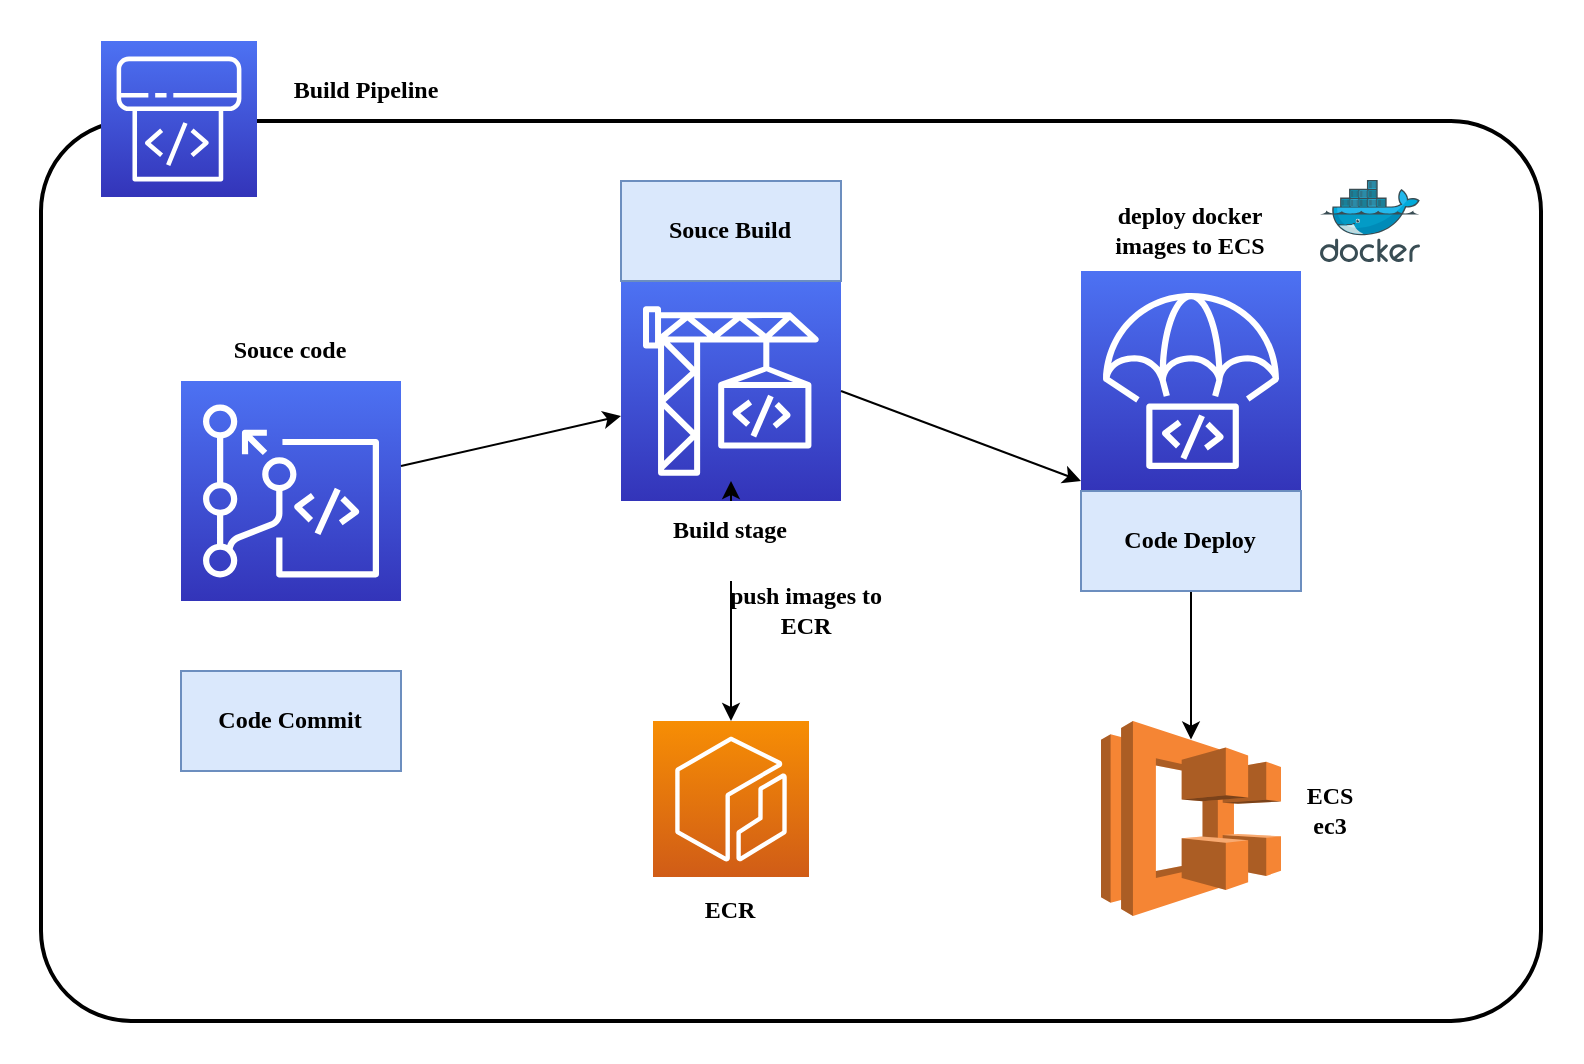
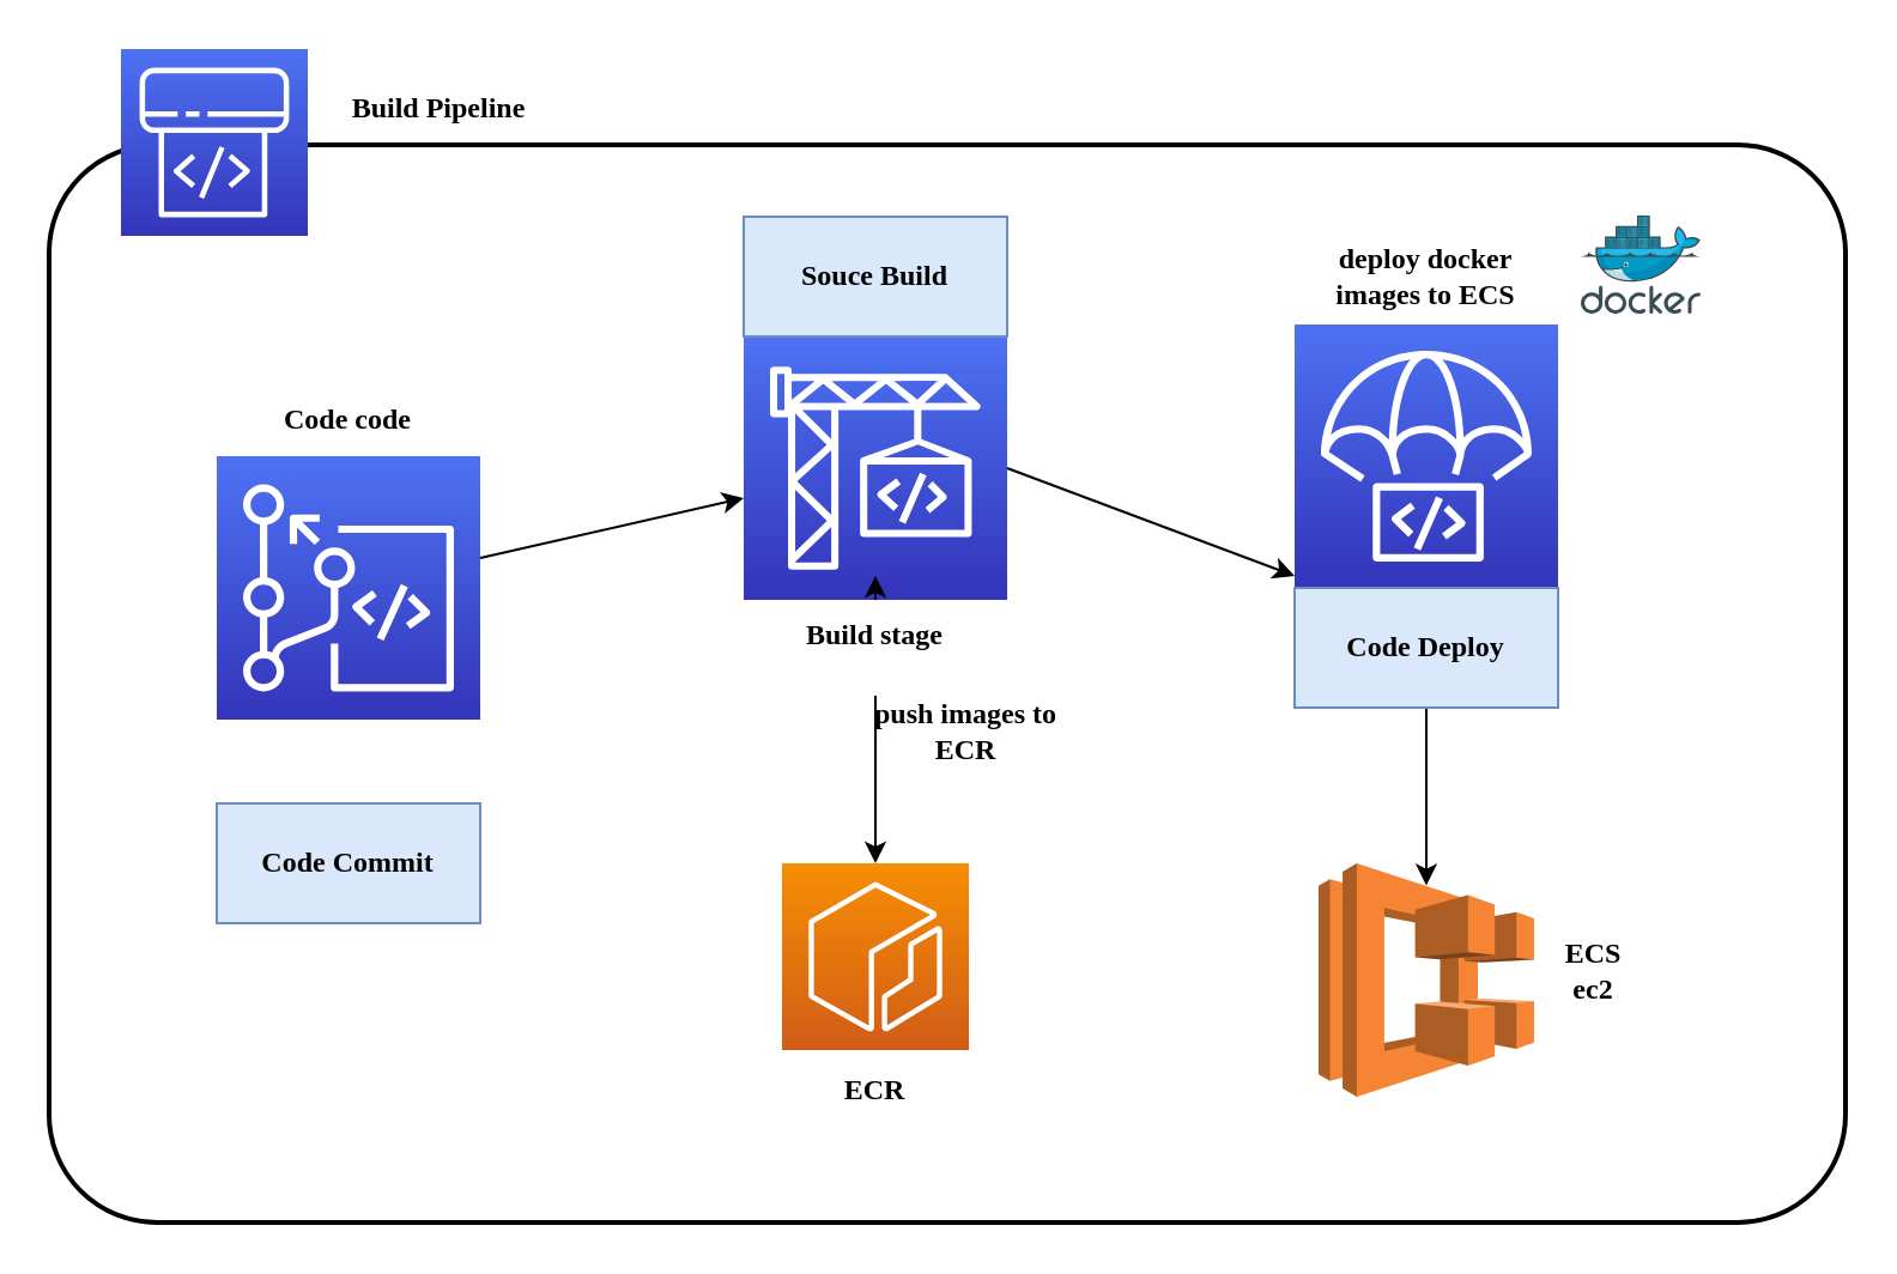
- <mxCell id="18" value="Souce code" style="text;html=1;strokeColor=none;fillColor=none;align=center;verticalAlign=middle;whiteSpace=wrap;rounded=0;fontStyle=1;fontFamily=Verdana;" vertex="1" parent="1"><mxGeometry x="90" y="150" width="110" height="50" as="geometry" /></mxCell>
+ <mxCell id="18" value="Code code" style="text;html=1;strokeColor=none;fillColor=none;align=center;verticalAlign=middle;whiteSpace=wrap;rounded=0;fontStyle=1;fontFamily=Verdana;" vertex="1" parent="1"><mxGeometry x="90" y="150" width="110" height="50" as="geometry" /></mxCell>
- <mxCell id="23" value="&lt;div&gt;ECS&lt;/div&gt;&lt;div&gt;ec3&lt;br&gt;&lt;/div&gt;" style="text;html=1;strokeColor=none;fillColor=none;align=center;verticalAlign=middle;whiteSpace=wrap;rounded=0;fontStyle=1;fontFamily=Verdana;" vertex="1" parent="1"><mxGeometry x="610" y="380" width="110" height="50" as="geometry" /></mxCell>
+ <mxCell id="23" value="&lt;div&gt;ECS&lt;/div&gt;&lt;div&gt;ec2&lt;br&gt;&lt;/div&gt;" style="text;html=1;strokeColor=none;fillColor=none;align=center;verticalAlign=middle;whiteSpace=wrap;rounded=0;fontStyle=1;fontFamily=Verdana;" vertex="1" parent="1"><mxGeometry x="610" y="380" width="110" height="50" as="geometry" /></mxCell>
